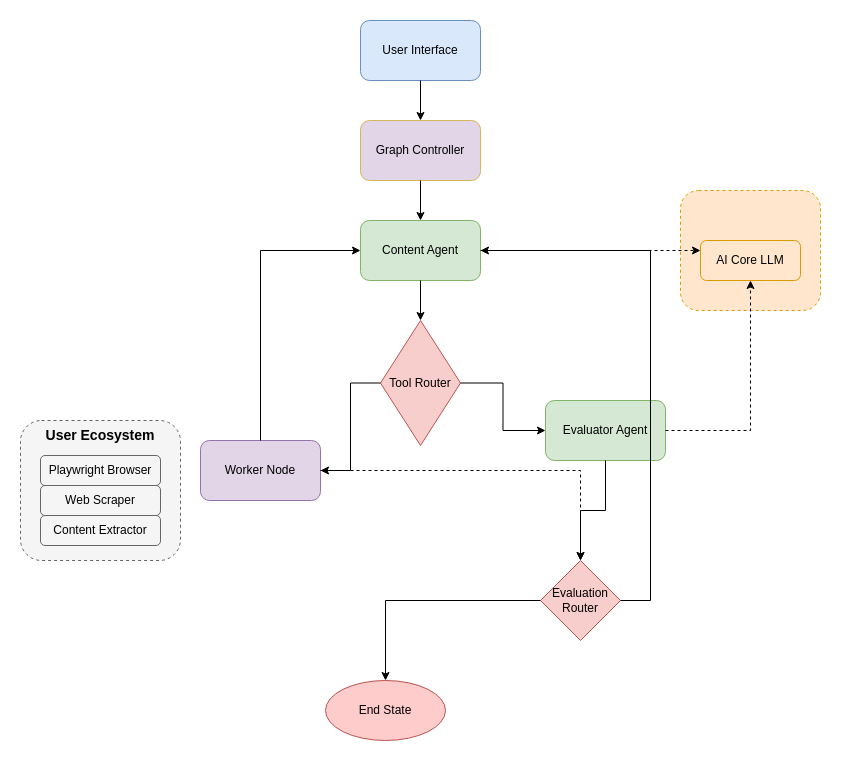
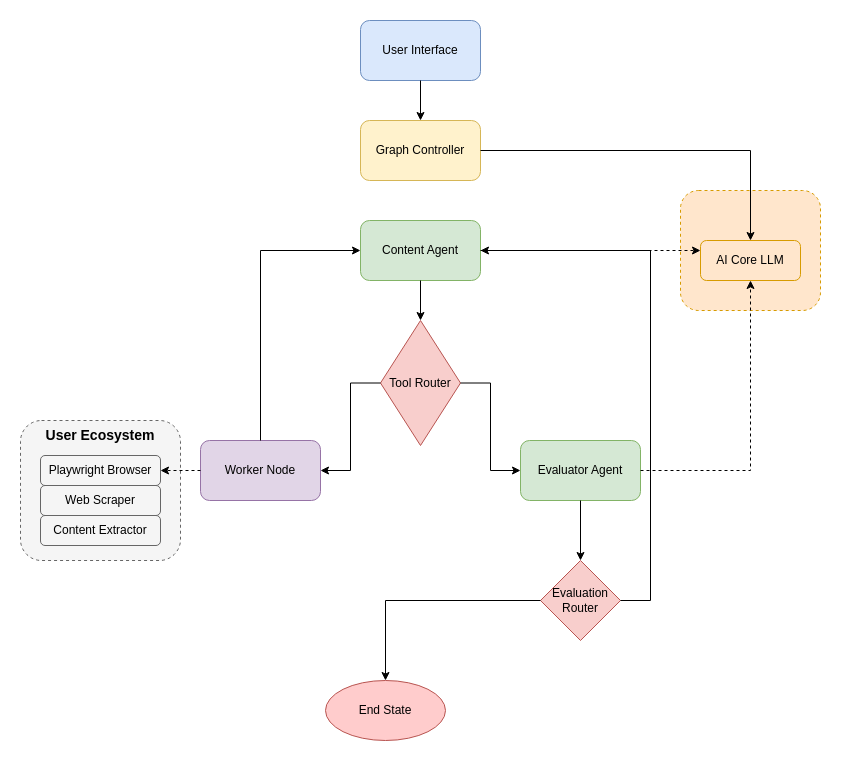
- <mxCell id="3" value="Graph Controller" style="rounded=1;whiteSpace=wrap;html=1;fillColor=#e1d5e7;strokeColor=#d6b656;" parent="1" vertex="1"><mxGeometry x="360" y="120" width="120" height="60" as="geometry" /></mxCell>
+ <mxCell id="3" value="Graph Controller" style="rounded=1;whiteSpace=wrap;html=1;fillColor=#fff2cc;strokeColor=#d6b656;" parent="1" vertex="1"><mxGeometry x="360" y="120" width="120" height="60" as="geometry" /></mxCell>
- <mxCell id="17" value="" style="edgeStyle=orthogonalEdgeStyle;rounded=0;orthogonalLoop=1;jettySize=auto;html=1;" parent="1" source="3" target="4" edge="1"><mxGeometry relative="1" as="geometry" /></mxCell>
+ <mxCell id="17" value="" style="edgeStyle=orthogonalEdgeStyle;rounded=0;orthogonalLoop=1;jettySize=auto;html=1;" parent="1" source="3" target="11" edge="1"><mxGeometry relative="1" as="geometry" /></mxCell>
- <mxCell id="7" value="Evaluator Agent" style="rounded=1;whiteSpace=wrap;html=1;fillColor=#d5e8d4;strokeColor=#82b366;" parent="1" vertex="1"><mxGeometry x="545" y="400" width="120" height="60" as="geometry" /></mxCell>
+ <mxCell id="7" value="Evaluator Agent" style="rounded=1;whiteSpace=wrap;html=1;fillColor=#d5e8d4;strokeColor=#82b366;" parent="1" vertex="1"><mxGeometry x="520" y="440" width="120" height="60" as="geometry" /></mxCell>
- <mxCell id="27" value="" style="edgeStyle=orthogonalEdgeStyle;rounded=0;orthogonalLoop=1;jettySize=auto;html=1;dashed=1;" parent="1" source="6" target="8" edge="1"><mxGeometry relative="1" as="geometry" /></mxCell>
+ <mxCell id="27" value="" style="edgeStyle=orthogonalEdgeStyle;rounded=0;orthogonalLoop=1;jettySize=auto;html=1;dashed=1;" parent="1" source="6" target="13" edge="1"><mxGeometry relative="1" as="geometry" /></mxCell>
